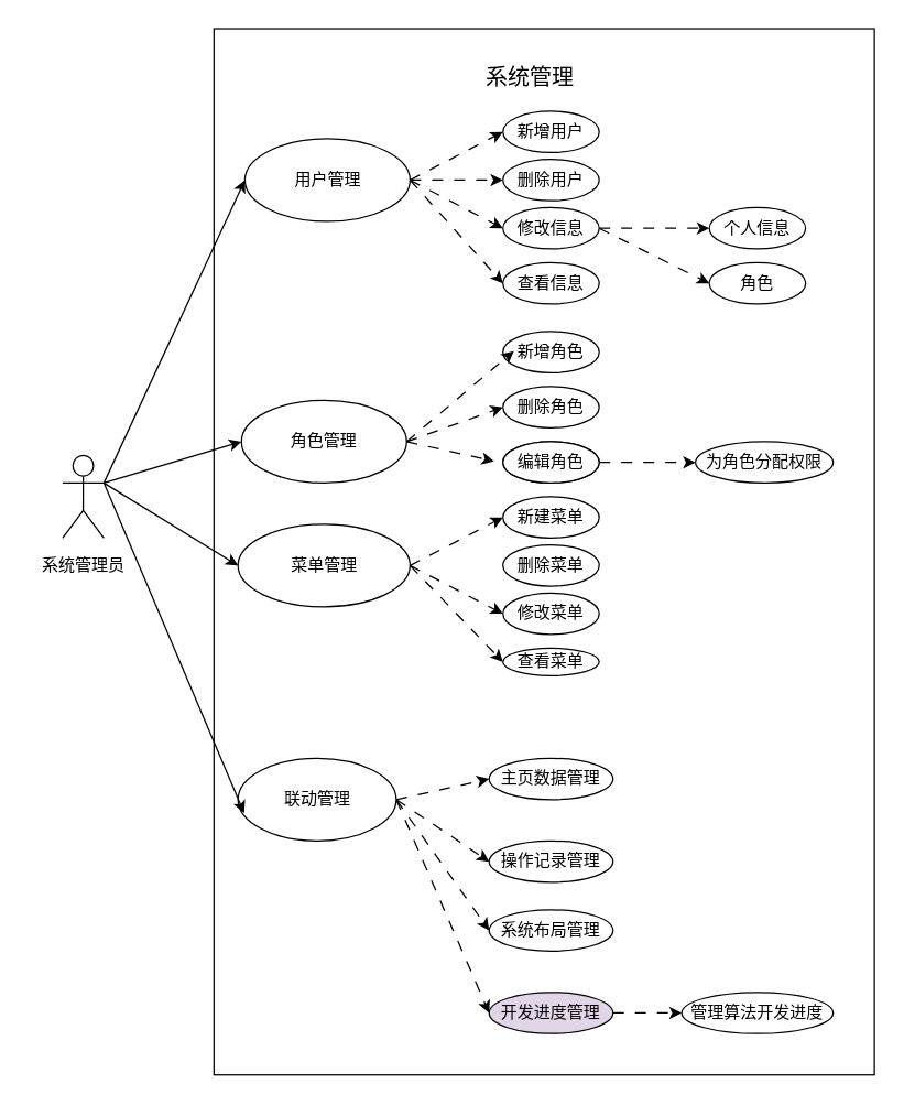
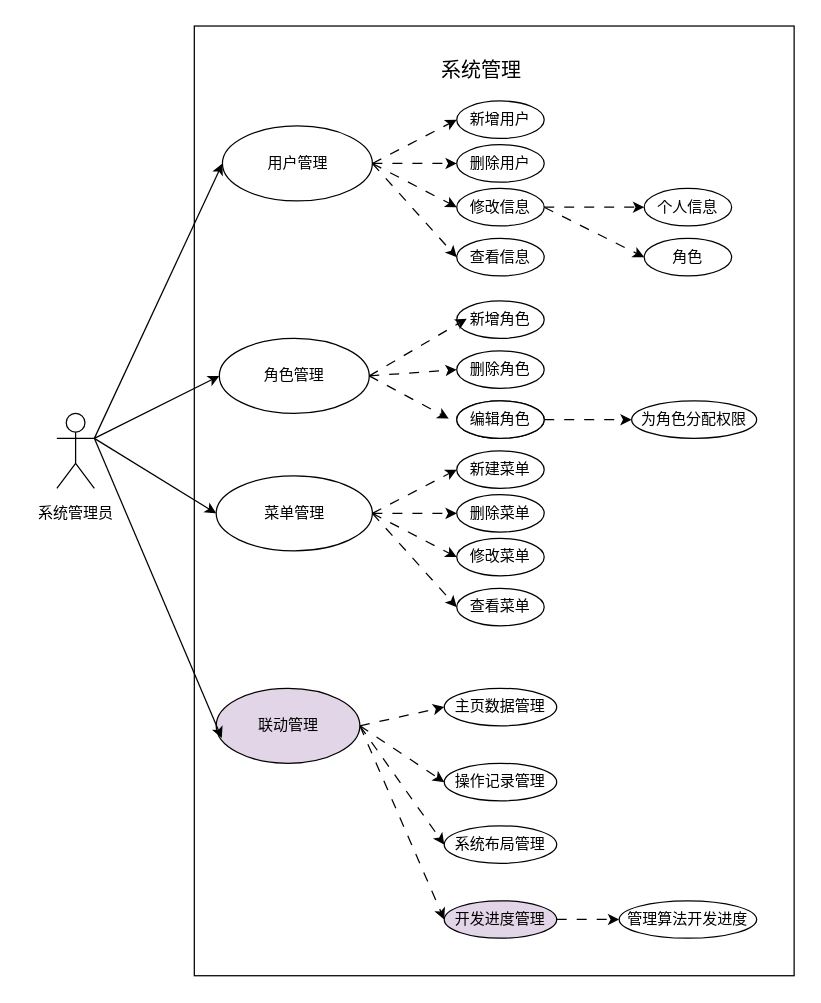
- <mxCell id="13" value="角色管理" style="ellipse;whiteSpace=wrap;html=1;" vertex="1" parent="1"><mxGeometry x="175" y="290" width="120" height="60" as="geometry" /></mxCell>
+ <mxCell id="13" value="角色管理" style="ellipse;whiteSpace=wrap;html=1;" vertex="1" parent="1"><mxGeometry x="175" y="270" width="120" height="60" as="geometry" /></mxCell>
+ <mxCell id="15" style="rounded=0;orthogonalLoop=1;jettySize=auto;html=1;exitX=1;exitY=0.5;exitDx=0;exitDy=0;entryX=0;entryY=0.5;entryDx=0;entryDy=0;dashed=1;dashPattern=8 8;" edge="1" parent="1" source="18" target="42"><mxGeometry relative="1" as="geometry" /></mxCell>
- <mxCell id="44" value="查看菜单" style="ellipse;whiteSpace=wrap;html=1;" vertex="1" parent="1"><mxGeometry x="365" y="470" width="70" height="20" as="geometry" /></mxCell>
+ <mxCell id="44" value="查看菜单" style="ellipse;whiteSpace=wrap;html=1;" vertex="1" parent="1"><mxGeometry x="365" y="470" width="70" height="30" as="geometry" /></mxCell>
- <mxCell id="23" value="联动管理" style="ellipse;whiteSpace=wrap;html=1;" vertex="1" parent="1"><mxGeometry x="172.5" y="550" width="115" height="60" as="geometry" /></mxCell>
+ <mxCell id="23" value="联动管理" style="ellipse;whiteSpace=wrap;html=1;fillColor=#e1d5e7;" vertex="1" parent="1"><mxGeometry x="172.5" y="550" width="115" height="60" as="geometry" /></mxCell>
